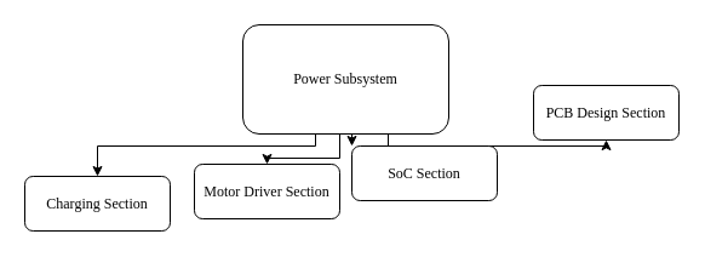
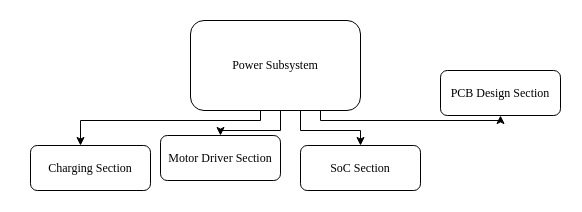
- <mxCell id="6" value="&lt;font face=&quot;Times New Roman&quot;&gt;Power Subsystem&lt;/font&gt;" style="rounded=1;whiteSpace=wrap;html=1;" parent="1" vertex="1"><mxGeometry x="200" y="20" width="170" height="90" as="geometry" /></mxCell>
+ <mxCell id="6" value="&lt;font face=&quot;Times New Roman&quot;&gt;Power Subsystem&lt;/font&gt;" style="rounded=1;whiteSpace=wrap;html=1;" parent="1" vertex="1"><mxGeometry x="190" y="20" width="170" height="90" as="geometry" /></mxCell>
- <mxCell id="10" value="&lt;span style=&quot;font-family: &amp;quot;Times New Roman&amp;quot;;&quot;&gt;SoC Section&lt;/span&gt;" style="rounded=1;whiteSpace=wrap;html=1;" parent="1" vertex="1"><mxGeometry x="290" y="120" width="120" height="45" as="geometry" /></mxCell>
+ <mxCell id="10" value="&lt;span style=&quot;font-family: &amp;quot;Times New Roman&amp;quot;;&quot;&gt;SoC Section&lt;/span&gt;" style="rounded=1;whiteSpace=wrap;html=1;" parent="1" vertex="1"><mxGeometry x="300" y="145" width="120" height="45" as="geometry" /></mxCell>
- <mxCell id="7" value="&lt;font face=&quot;Times New Roman&quot;&gt;Charging Section&lt;/font&gt;" style="rounded=1;whiteSpace=wrap;html=1;" parent="1" vertex="1"><mxGeometry x="20" y="145" width="120" height="45" as="geometry" /></mxCell>
+ <mxCell id="7" value="&lt;font face=&quot;Times New Roman&quot;&gt;Charging Section&lt;/font&gt;" style="rounded=1;whiteSpace=wrap;html=1;" parent="1" vertex="1"><mxGeometry x="30" y="145" width="120" height="45" as="geometry" /></mxCell>
